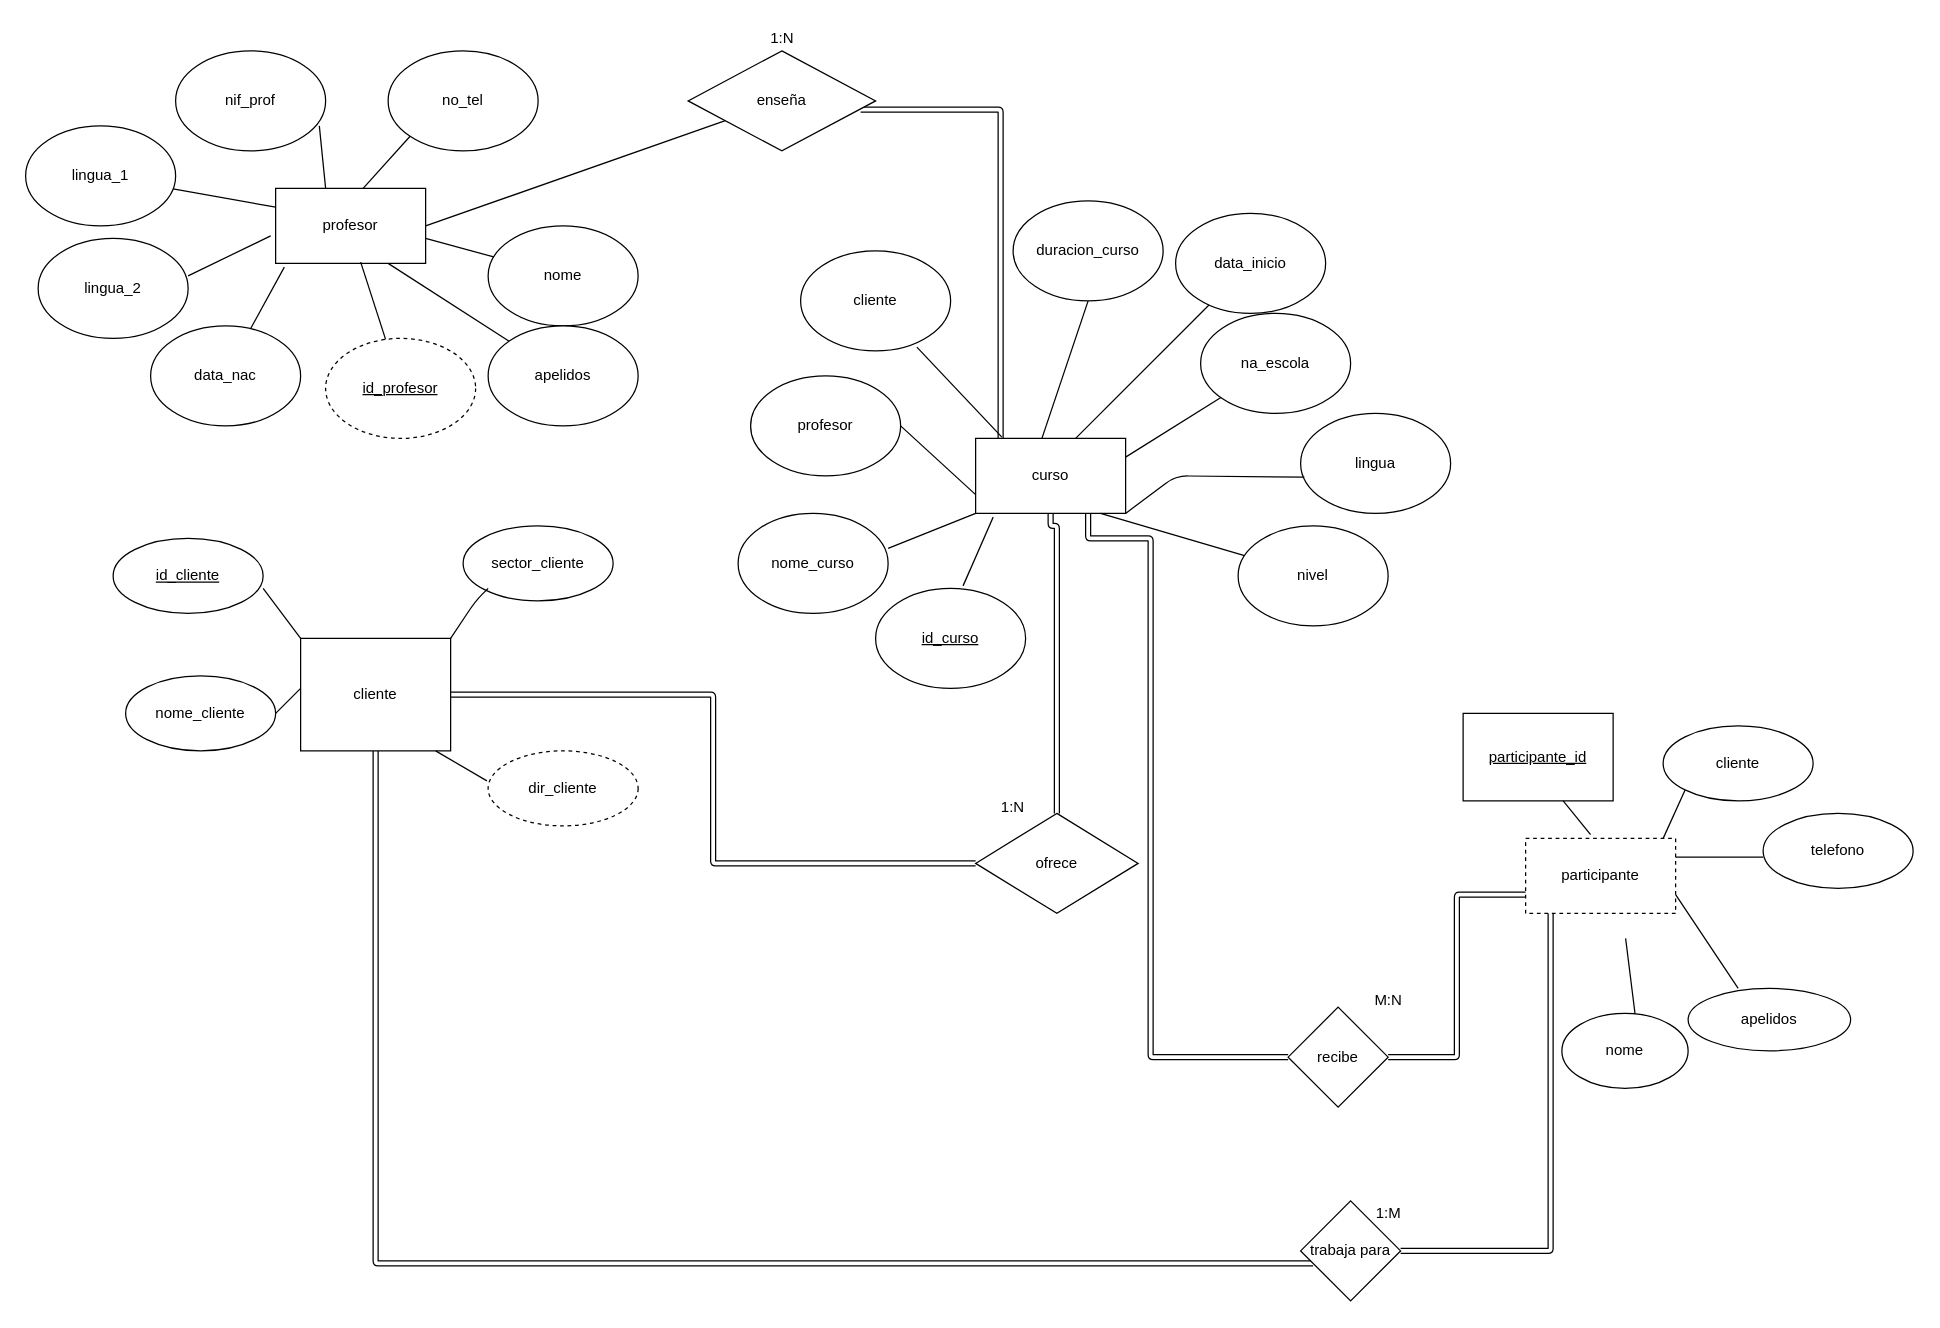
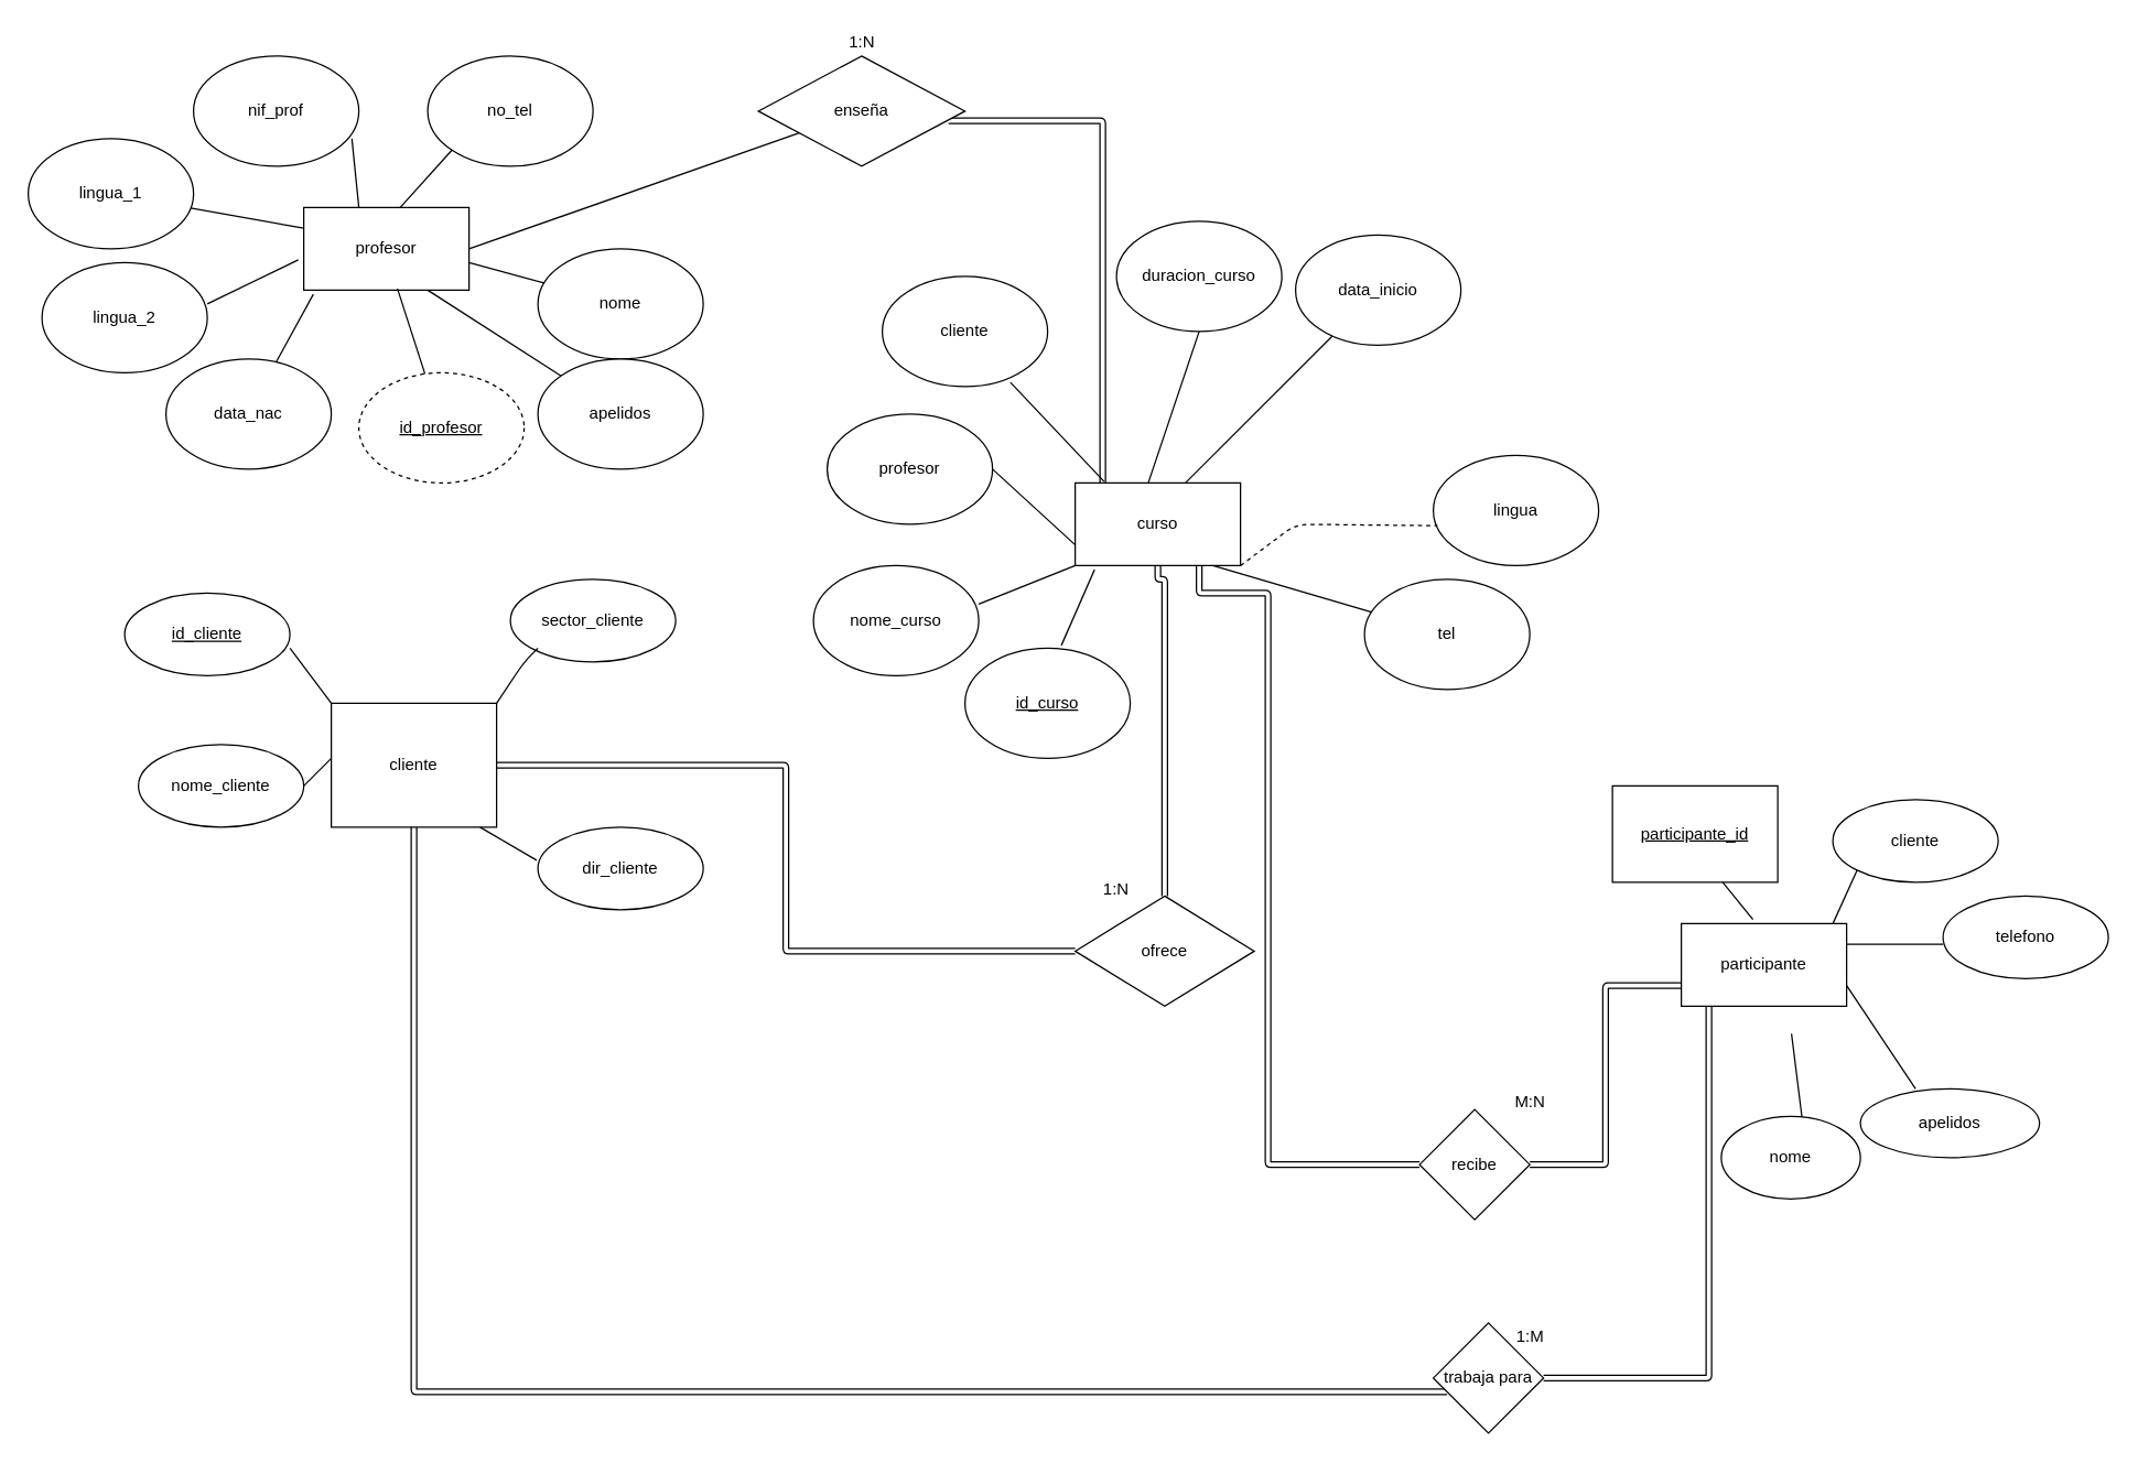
- <mxCell id="36" value="na_escola" style="ellipse;whiteSpace=wrap;html=1;" vertex="1" parent="1"><mxGeometry x="960" y="250" width="120" height="80" as="geometry" /></mxCell>
- <mxCell id="49" value="" style="endArrow=none;html=1;exitX=1;exitY=0.25;exitDx=0;exitDy=0;" edge="1" parent="1" source="31" target="36"><mxGeometry width="50" height="50" relative="1" as="geometry"><mxPoint x="870" y="360" as="sourcePoint" /><mxPoint x="940" y="350" as="targetPoint" /></mxGeometry></mxCell>
- <mxCell id="46" value="" style="endArrow=none;html=1;exitX=1;exitY=1;exitDx=0;exitDy=0;entryX=0.025;entryY=0.638;entryDx=0;entryDy=0;entryPerimeter=0;" edge="1" parent="1" source="31" target="33"><mxGeometry width="50" height="50" relative="1" as="geometry"><mxPoint x="889.96" y="420" as="sourcePoint" /><mxPoint x="915.864" y="491.126" as="targetPoint" /><Array as="points"><mxPoint x="940" y="380" /></Array></mxGeometry></mxCell>
+ <mxCell id="46" value="" style="endArrow=none;html=1;exitX=1;exitY=1;exitDx=0;exitDy=0;entryX=0.025;entryY=0.638;entryDx=0;entryDy=0;entryPerimeter=0;dashed=1;" edge="1" parent="1" source="31" target="33"><mxGeometry width="50" height="50" relative="1" as="geometry"><mxPoint x="889.96" y="420" as="sourcePoint" /><mxPoint x="915.864" y="491.126" as="targetPoint" /><Array as="points"><mxPoint x="940" y="380" /></Array></mxGeometry></mxCell>
- <mxCell id="34" value="nivel" style="ellipse;whiteSpace=wrap;html=1;" vertex="1" parent="1"><mxGeometry x="990" y="420" width="120" height="80" as="geometry" /></mxCell>
+ <mxCell id="34" value="tel" style="ellipse;whiteSpace=wrap;html=1;" vertex="1" parent="1"><mxGeometry x="990" y="420" width="120" height="80" as="geometry" /></mxCell>
- <mxCell id="26" value="dir_cliente" style="ellipse;whiteSpace=wrap;html=1;rounded=0;dashed=1;" vertex="1" parent="1"><mxGeometry x="390" y="600" width="120" height="60" as="geometry" /></mxCell>
+ <mxCell id="26" value="dir_cliente" style="ellipse;whiteSpace=wrap;html=1;rounded=0;" vertex="1" parent="1"><mxGeometry x="390" y="600" width="120" height="60" as="geometry" /></mxCell>
- <mxCell id="55" value="participante" style="rounded=0;whiteSpace=wrap;html=1;dashed=1;" vertex="1" parent="1"><mxGeometry x="1220" y="670" width="120" height="60" as="geometry" /></mxCell>
+ <mxCell id="55" value="participante" style="rounded=0;whiteSpace=wrap;html=1;" vertex="1" parent="1"><mxGeometry x="1220" y="670" width="120" height="60" as="geometry" /></mxCell>
